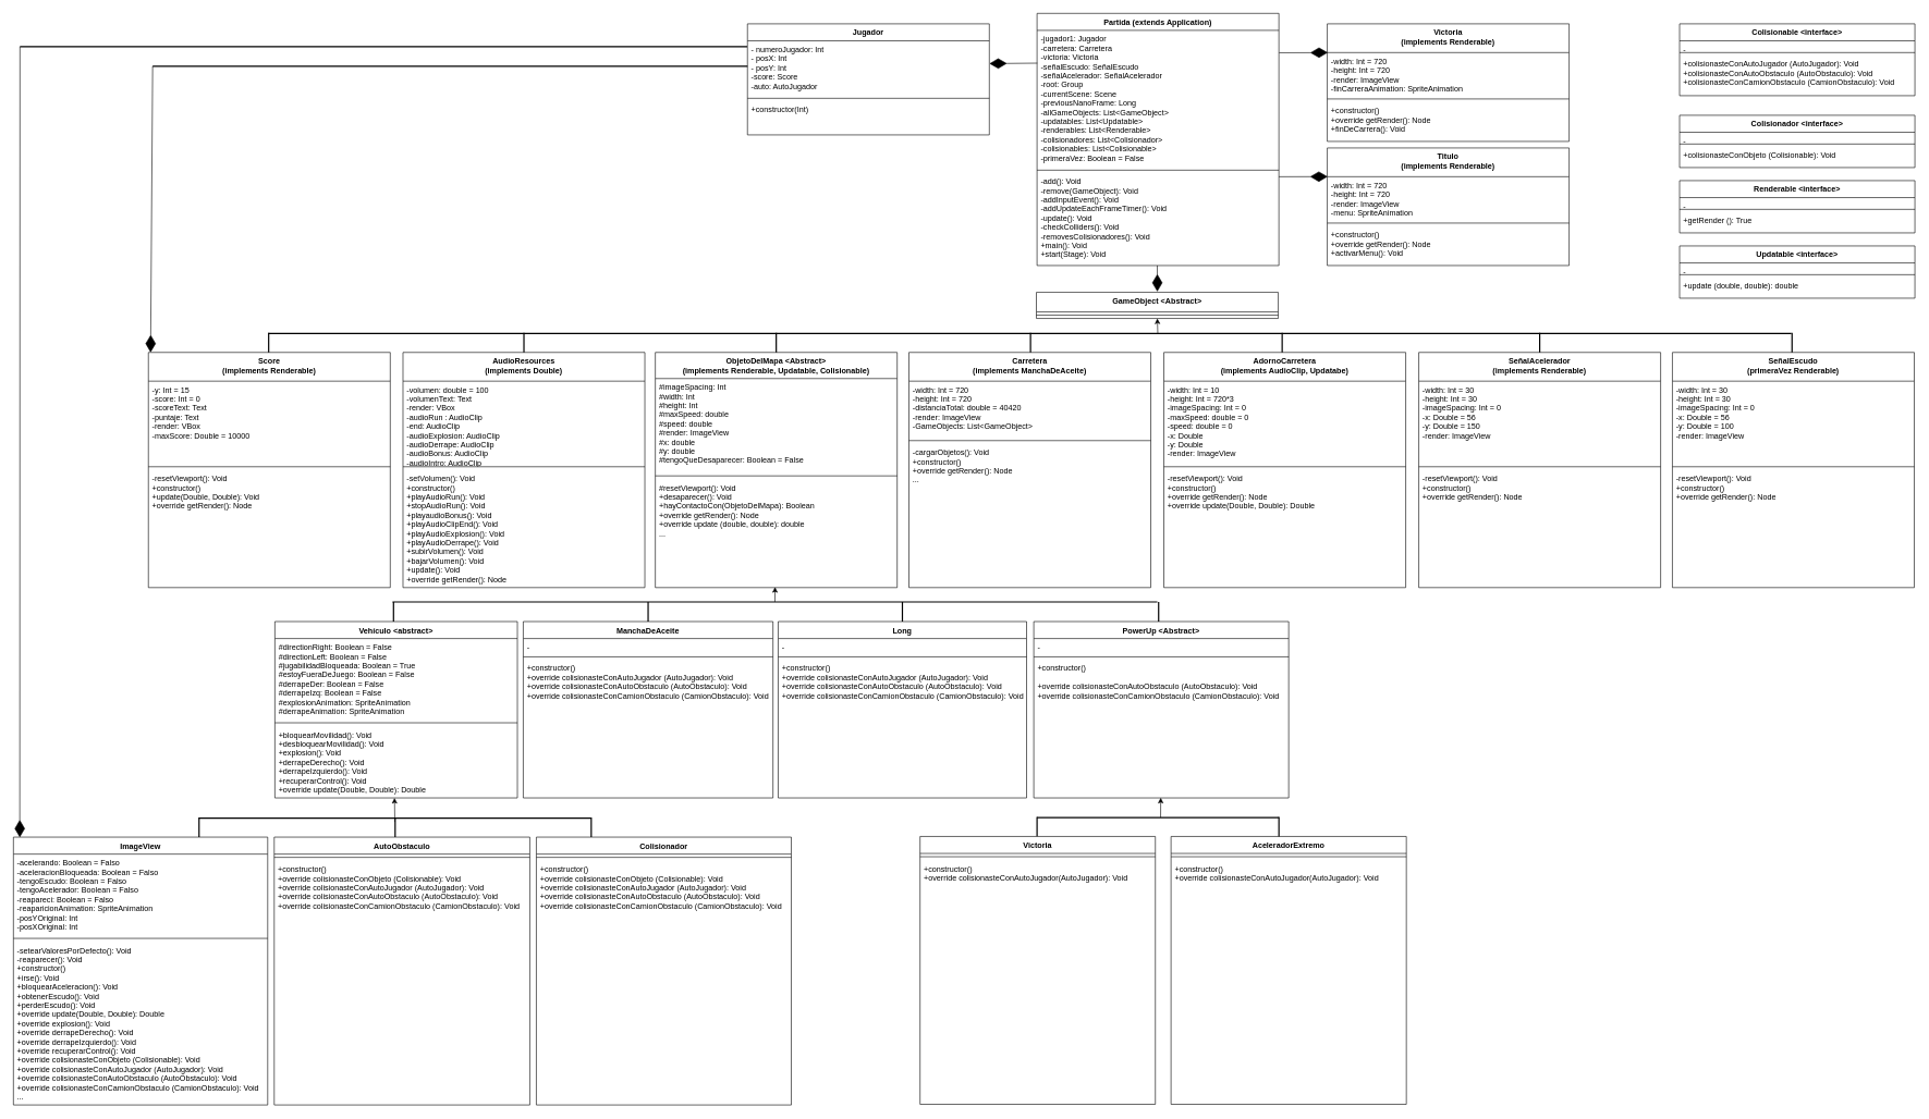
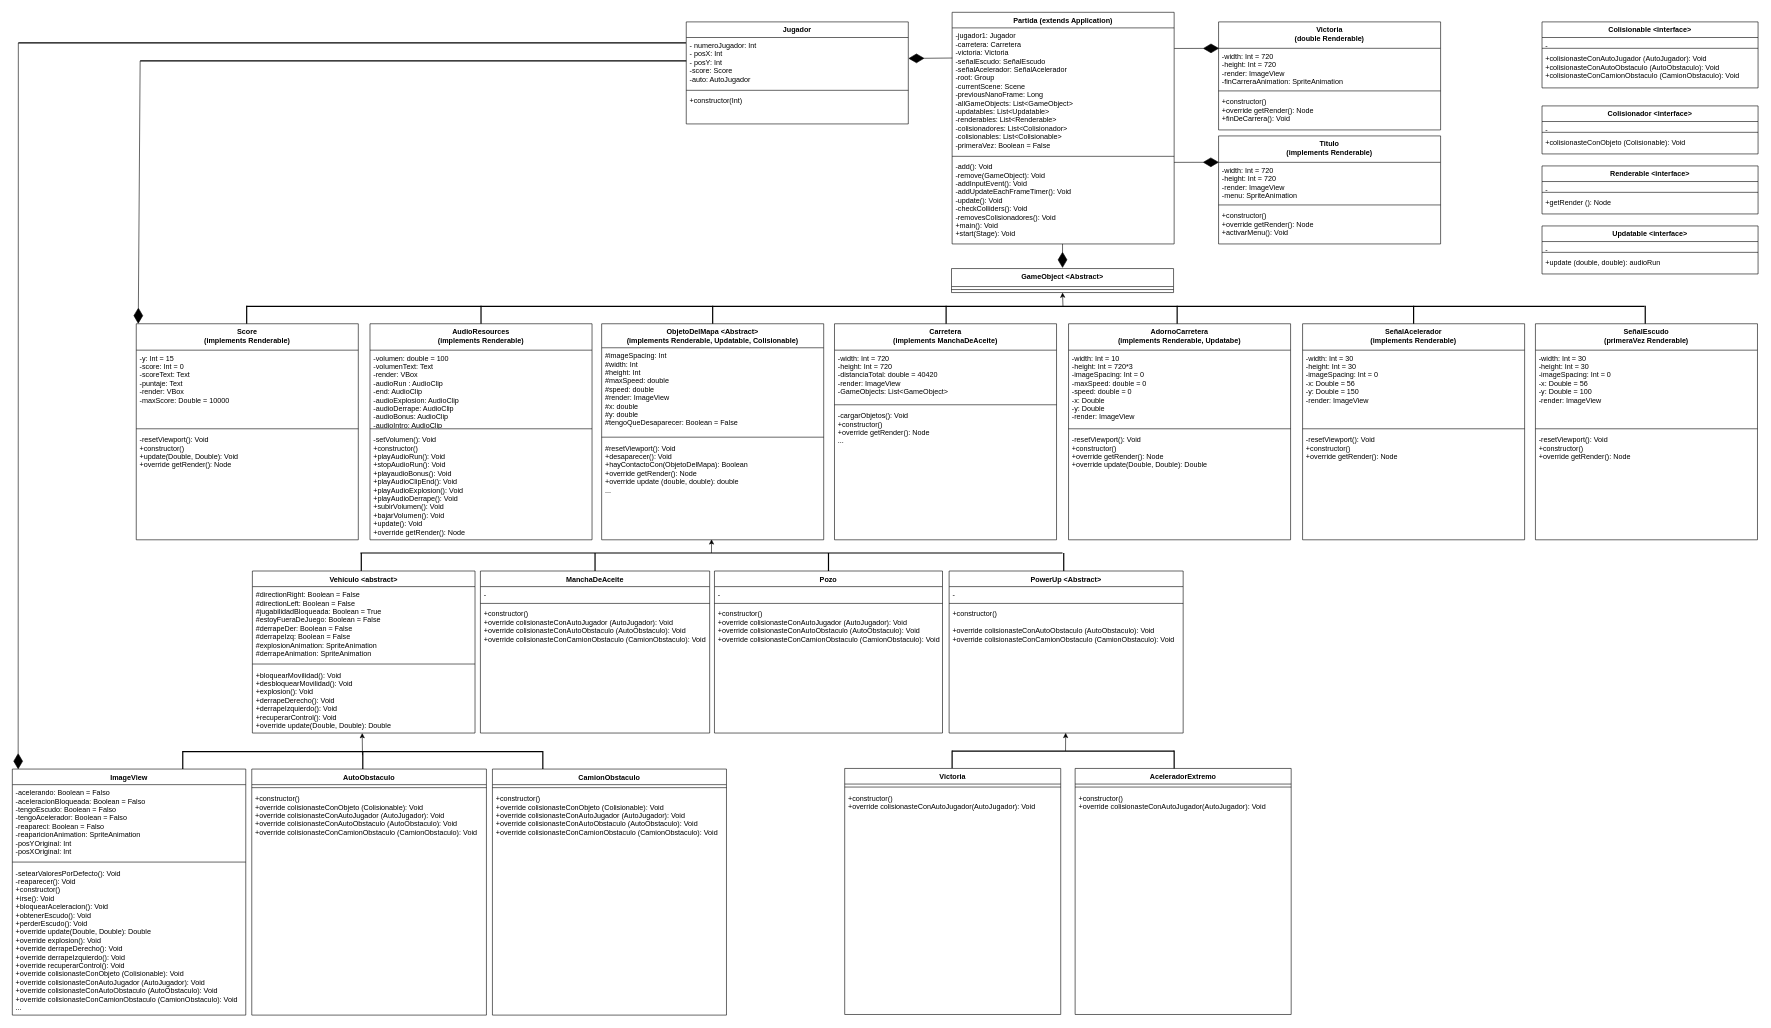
- <mxCell id="128" value="Victoria&#10;(implements Renderable)" style="swimlane;fontStyle=1;align=center;verticalAlign=top;childLayout=stackLayout;horizontal=1;startSize=44;horizontalStack=0;resizeParent=1;resizeParentMax=0;resizeLast=0;collapsible=1;marginBottom=0;" parent="1" vertex="1"><mxGeometry x="2030" y="36" width="370" height="180" as="geometry" /></mxCell>
+ <mxCell id="128" value="Victoria&#10;(double Renderable)" style="swimlane;fontStyle=1;align=center;verticalAlign=top;childLayout=stackLayout;horizontal=1;startSize=44;horizontalStack=0;resizeParent=1;resizeParentMax=0;resizeLast=0;collapsible=1;marginBottom=0;" parent="1" vertex="1"><mxGeometry x="2030" y="36" width="370" height="180" as="geometry" /></mxCell>
- <mxCell id="81" value="+getRender (): True" style="text;strokeColor=none;fillColor=none;align=left;verticalAlign=top;spacingLeft=4;spacingRight=4;overflow=hidden;rotatable=0;points=[[0,0.5],[1,0.5]];portConstraint=eastwest;" parent="78" vertex="1"><mxGeometry y="48" width="360" height="32" as="geometry" /></mxCell>
+ <mxCell id="81" value="+getRender (): Node" style="text;strokeColor=none;fillColor=none;align=left;verticalAlign=top;spacingLeft=4;spacingRight=4;overflow=hidden;rotatable=0;points=[[0,0.5],[1,0.5]];portConstraint=eastwest;" parent="78" vertex="1"><mxGeometry y="48" width="360" height="32" as="geometry" /></mxCell>
- <mxCell id="85" value="+update (double, double): double" style="text;strokeColor=none;fillColor=none;align=left;verticalAlign=top;spacingLeft=4;spacingRight=4;overflow=hidden;rotatable=0;points=[[0,0.5],[1,0.5]];portConstraint=eastwest;" parent="82" vertex="1"><mxGeometry y="48" width="360" height="32" as="geometry" /></mxCell>
+ <mxCell id="85" value="+update (double, double): audioRun" style="text;strokeColor=none;fillColor=none;align=left;verticalAlign=top;spacingLeft=4;spacingRight=4;overflow=hidden;rotatable=0;points=[[0,0.5],[1,0.5]];portConstraint=eastwest;" parent="82" vertex="1"><mxGeometry y="48" width="360" height="32" as="geometry" /></mxCell>
- <mxCell id="108" value="AudioResources&#10;(implements Double)" style="swimlane;fontStyle=1;align=center;verticalAlign=top;childLayout=stackLayout;horizontal=1;startSize=44;horizontalStack=0;resizeParent=1;resizeParentMax=0;resizeLast=0;collapsible=1;marginBottom=0;" parent="1" vertex="1"><mxGeometry x="616" y="539" width="370" height="360" as="geometry" /></mxCell>
+ <mxCell id="108" value="AudioResources&#10;(implements Renderable)" style="swimlane;fontStyle=1;align=center;verticalAlign=top;childLayout=stackLayout;horizontal=1;startSize=44;horizontalStack=0;resizeParent=1;resizeParentMax=0;resizeLast=0;collapsible=1;marginBottom=0;" parent="1" vertex="1"><mxGeometry x="616" y="539" width="370" height="360" as="geometry" /></mxCell>
- <mxCell id="92" value="AdornoCarretera&#10;(implements AudioClip, Updatabe)" style="swimlane;fontStyle=1;align=center;verticalAlign=top;childLayout=stackLayout;horizontal=1;startSize=44;horizontalStack=0;resizeParent=1;resizeParentMax=0;resizeLast=0;collapsible=1;marginBottom=0;" parent="1" vertex="1"><mxGeometry x="1780" y="539" width="370" height="360" as="geometry" /></mxCell>
+ <mxCell id="92" value="AdornoCarretera&#10;(implements Renderable, Updatabe)" style="swimlane;fontStyle=1;align=center;verticalAlign=top;childLayout=stackLayout;horizontal=1;startSize=44;horizontalStack=0;resizeParent=1;resizeParentMax=0;resizeLast=0;collapsible=1;marginBottom=0;" parent="1" vertex="1"><mxGeometry x="1780" y="539" width="370" height="360" as="geometry" /></mxCell>
- <mxCell id="10" value="Long" style="swimlane;fontStyle=1;align=center;verticalAlign=top;childLayout=stackLayout;horizontal=1;startSize=26;horizontalStack=0;resizeParent=1;resizeParentMax=0;resizeLast=0;collapsible=1;marginBottom=0;" parent="1" vertex="1"><mxGeometry x="1190" y="951" width="380" height="270" as="geometry" /></mxCell>
+ <mxCell id="10" value="Pozo" style="swimlane;fontStyle=1;align=center;verticalAlign=top;childLayout=stackLayout;horizontal=1;startSize=26;horizontalStack=0;resizeParent=1;resizeParentMax=0;resizeLast=0;collapsible=1;marginBottom=0;" parent="1" vertex="1"><mxGeometry x="1190" y="951" width="380" height="270" as="geometry" /></mxCell>
- <mxCell id="28" value="Colisionador" style="swimlane;fontStyle=1;align=center;verticalAlign=top;childLayout=stackLayout;horizontal=1;startSize=26;horizontalStack=0;resizeParent=1;resizeParentMax=0;resizeLast=0;collapsible=1;marginBottom=0;" parent="1" vertex="1"><mxGeometry x="820" y="1281" width="390" height="410" as="geometry" /></mxCell>
+ <mxCell id="28" value="CamionObstaculo" style="swimlane;fontStyle=1;align=center;verticalAlign=top;childLayout=stackLayout;horizontal=1;startSize=26;horizontalStack=0;resizeParent=1;resizeParentMax=0;resizeLast=0;collapsible=1;marginBottom=0;" parent="1" vertex="1"><mxGeometry x="820" y="1281" width="390" height="410" as="geometry" /></mxCell>
